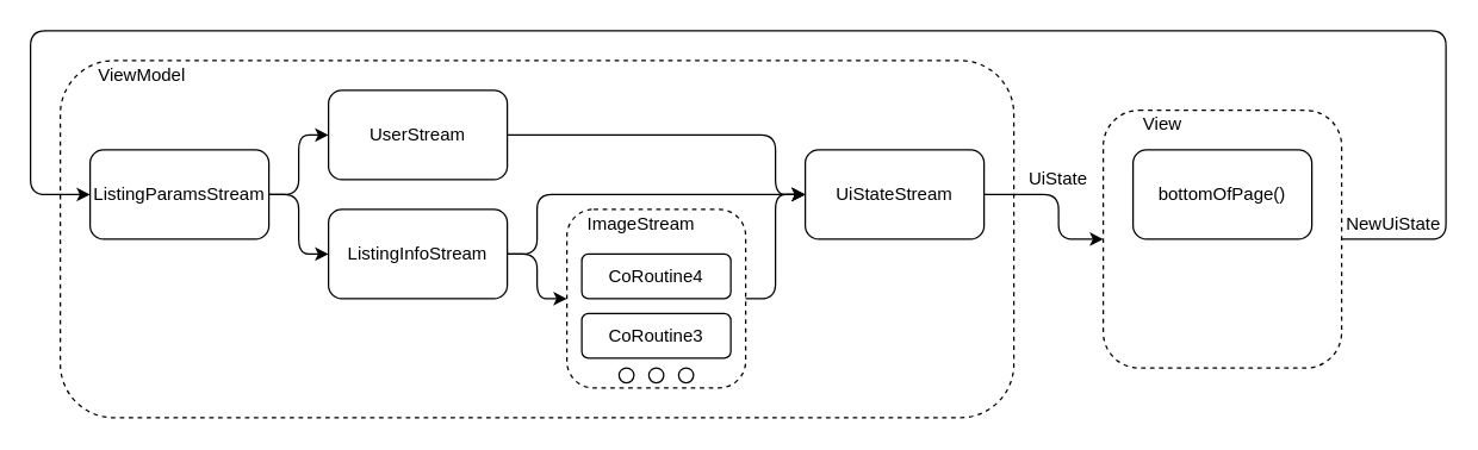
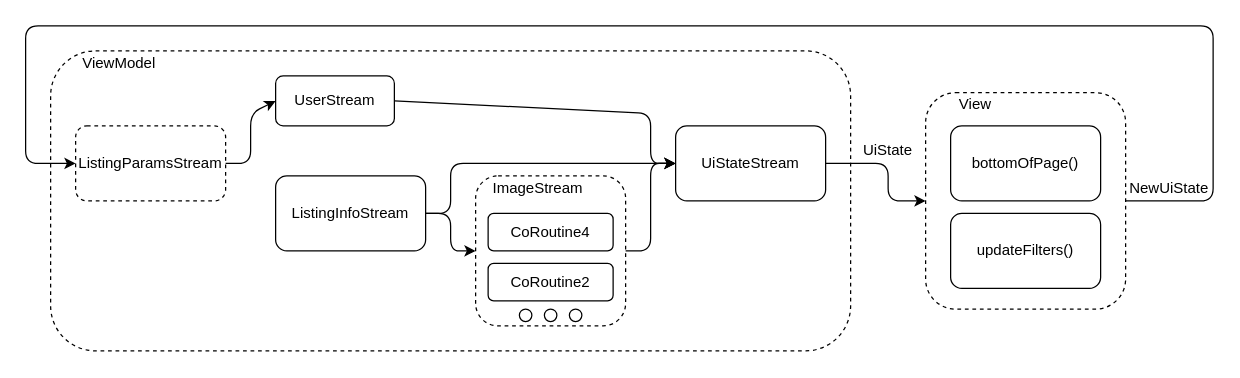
- <mxCell id="4" value="UserStream" style="rounded=1;whiteSpace=wrap;html=1;fillColor=none;" vertex="1" parent="1"><mxGeometry x="220" y="60" width="120" height="60" as="geometry" /></mxCell>
+ <mxCell id="4" value="UserStream" style="rounded=1;whiteSpace=wrap;html=1;fillColor=none;" vertex="1" parent="1"><mxGeometry x="220" y="60" width="95" height="40" as="geometry" /></mxCell>
- <mxCell id="13" value="ListingParamsStream" style="rounded=1;whiteSpace=wrap;html=1;fillColor=none;" vertex="1" parent="1"><mxGeometry x="60" y="100" width="120" height="60" as="geometry" /></mxCell>
+ <mxCell id="13" value="ListingParamsStream" style="rounded=1;whiteSpace=wrap;html=1;fillColor=none;dashed=1;" vertex="1" parent="1"><mxGeometry x="60" y="100" width="120" height="60" as="geometry" /></mxCell>
- <mxCell id="12" style="edgeStyle=none;html=1;exitX=1;exitY=0.5;exitDx=0;exitDy=0;entryX=0;entryY=0.5;entryDx=0;entryDy=0;" edge="1" parent="1" source="13" target="7"><mxGeometry relative="1" as="geometry"><Array as="points"><mxPoint x="200" y="130" /><mxPoint x="200" y="170" /></Array></mxGeometry></mxCell>
+ <mxCell id="24" value="updateFilters()" style="rounded=1;whiteSpace=wrap;html=1;strokeColor=default;fillColor=none;" vertex="1" parent="1"><mxGeometry x="760" y="170" width="120" height="60" as="geometry" /></mxCell>
- <mxCell id="18" value="CoRoutine3" style="rounded=1;whiteSpace=wrap;html=1;fillColor=none;strokeColor=default;" vertex="1" parent="1"><mxGeometry x="390" y="210" width="100" height="30" as="geometry" /></mxCell>
+ <mxCell id="18" value="CoRoutine2" style="rounded=1;whiteSpace=wrap;html=1;fillColor=none;strokeColor=default;" vertex="1" parent="1"><mxGeometry x="390" y="210" width="100" height="30" as="geometry" /></mxCell>
